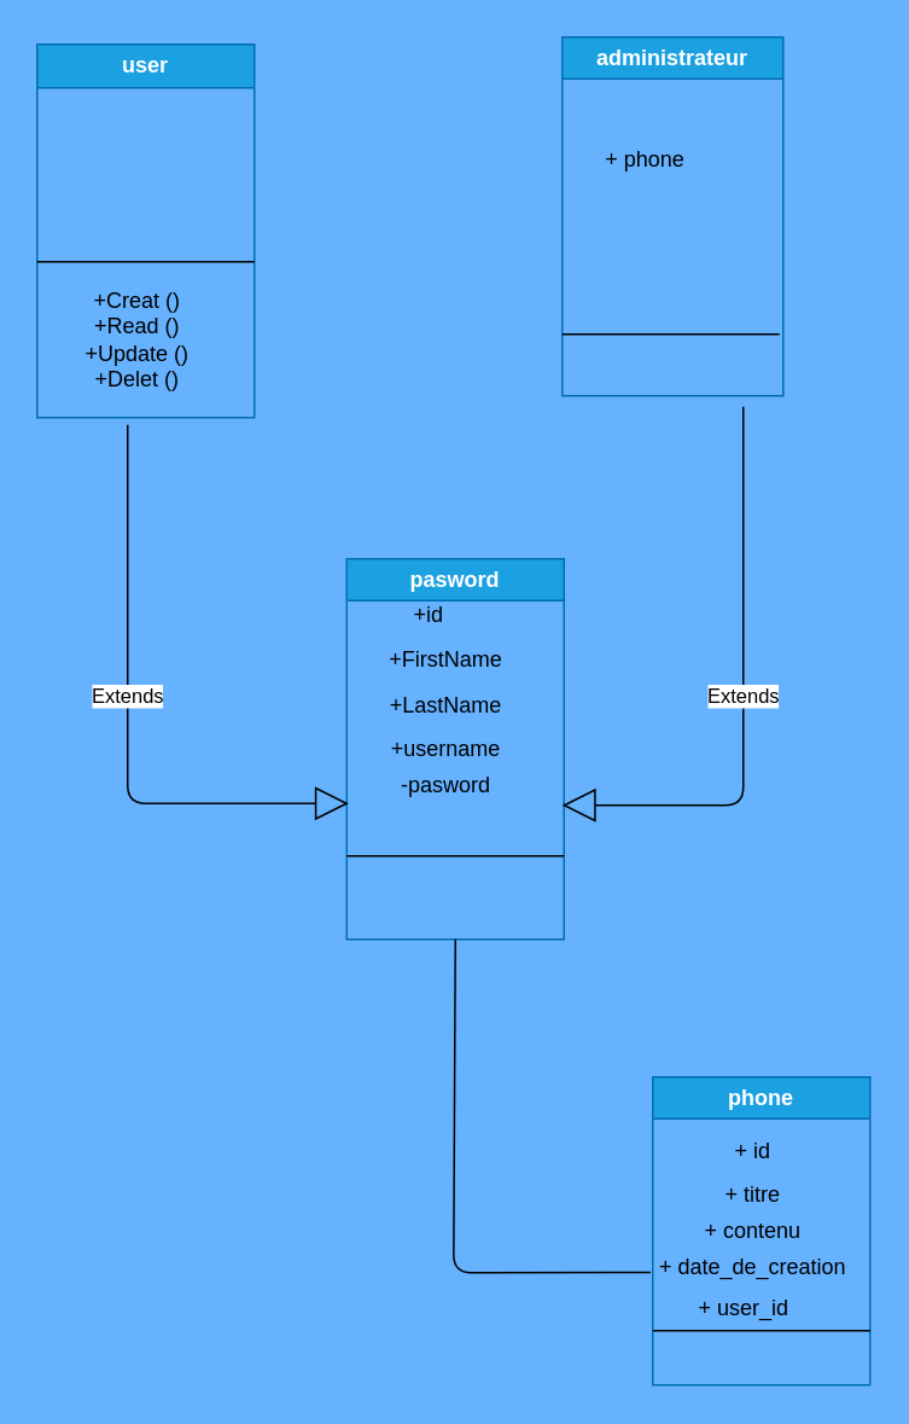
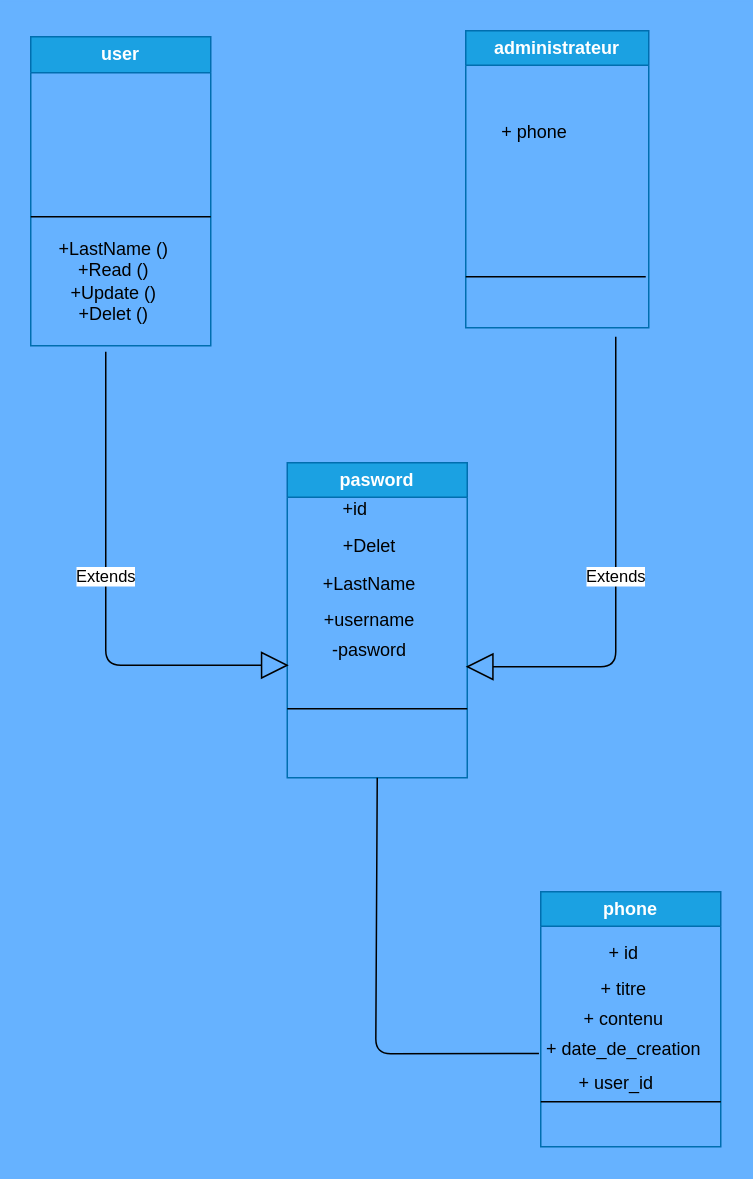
- <mxCell id="4" value="+Creat ()&lt;br&gt;+Read ()&lt;br&gt;+Update ()&lt;br&gt;+Delet ()" style="text;html=1;align=center;verticalAlign=middle;resizable=0;points=[];autosize=1;strokeColor=none;fillColor=none;" vertex="1" parent="2"><mxGeometry x="15" y="128" width="80" height="70" as="geometry" /></mxCell>
+ <mxCell id="4" value="+LastName ()&lt;br&gt;+Read ()&lt;br&gt;+Update ()&lt;br&gt;+Delet ()" style="text;html=1;align=center;verticalAlign=middle;resizable=0;points=[];autosize=1;strokeColor=none;fillColor=none;" vertex="1" parent="2"><mxGeometry x="15" y="128" width="80" height="70" as="geometry" /></mxCell>
- <mxCell id="10" value="&lt;span style=&quot;&quot;&gt;+FirstName&lt;/span&gt;" style="text;html=1;strokeColor=none;fillColor=none;align=center;verticalAlign=middle;whiteSpace=wrap;rounded=0;" vertex="1" parent="8"><mxGeometry x="25" y="41" width="60" height="30" as="geometry" /></mxCell>
+ <mxCell id="10" value="&lt;span style=&quot;&quot;&gt;+Delet&lt;/span&gt;" style="text;html=1;strokeColor=none;fillColor=none;align=center;verticalAlign=middle;whiteSpace=wrap;rounded=0;" vertex="1" parent="8"><mxGeometry x="25" y="41" width="60" height="30" as="geometry" /></mxCell>
